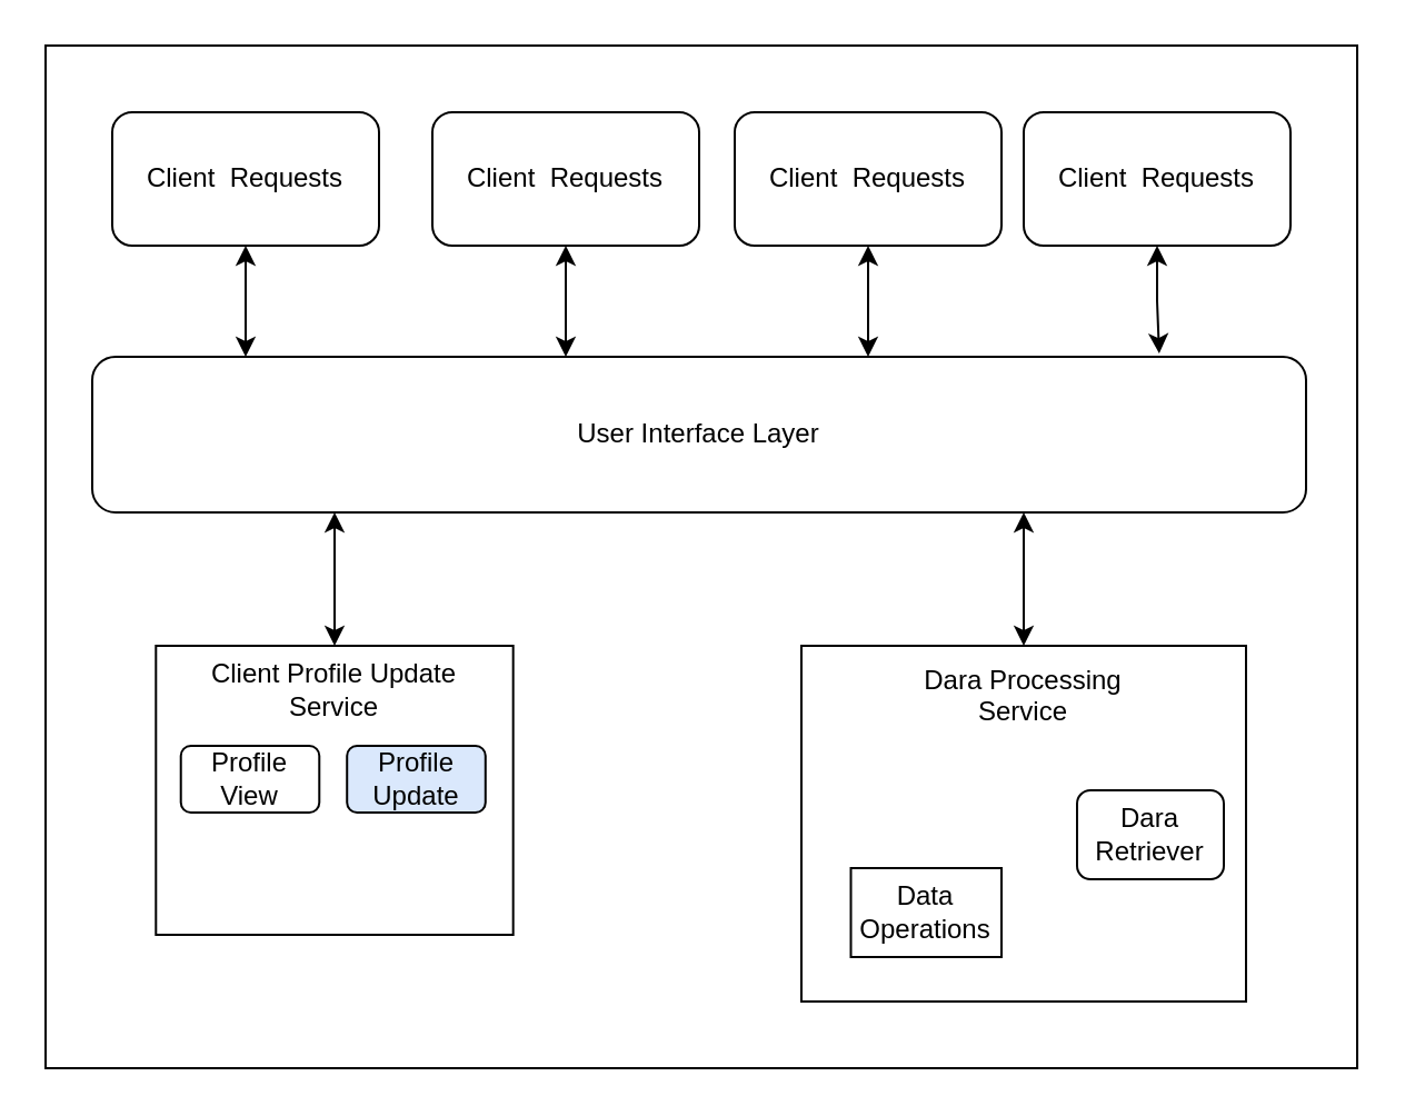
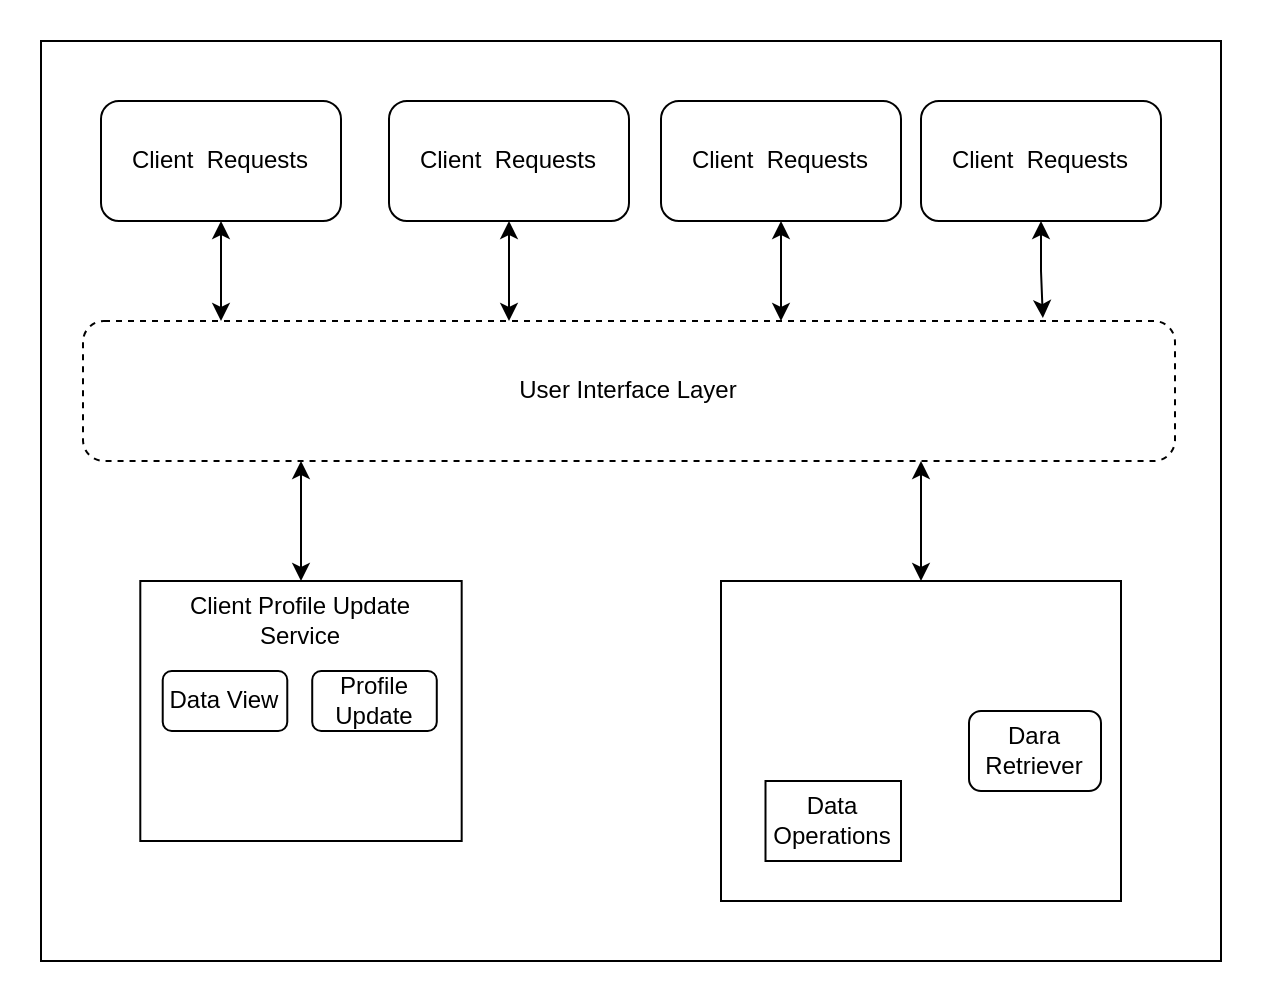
- <mxCell id="5" value="&lt;div&gt;User Interface Layer&lt;/div&gt;" style="rounded=1;whiteSpace=wrap;html=1;" vertex="1" parent="1"><mxGeometry x="41" y="160" width="546" height="70" as="geometry" /></mxCell>
+ <mxCell id="5" value="&lt;div&gt;User Interface Layer&lt;/div&gt;" style="rounded=1;whiteSpace=wrap;html=1;dashed=1;" vertex="1" parent="1"><mxGeometry x="41" y="160" width="546" height="70" as="geometry" /></mxCell>
- <mxCell id="15" value="&#10;&lt;div&gt;Dara Processing &lt;br&gt;&lt;/div&gt;&lt;div&gt;Service&lt;/div&gt;&#10;&#10;" style="text;html=1;strokeColor=none;fillColor=none;align=center;verticalAlign=middle;whiteSpace=wrap;rounded=0;" vertex="1" parent="11"><mxGeometry x="45" y="10" width="110" height="40" as="geometry" /></mxCell>
- <mxCell id="9" value="Profile View" style="rounded=1;whiteSpace=wrap;html=1;" vertex="1" parent="6"><mxGeometry x="20.865" y="45" width="62.284" height="30" as="geometry" /></mxCell>
+ <mxCell id="9" value="Data View" style="rounded=1;whiteSpace=wrap;html=1;" vertex="1" parent="6"><mxGeometry x="20.865" y="45" width="62.284" height="30" as="geometry" /></mxCell>
- <mxCell id="10" value="Profile Update" style="rounded=1;whiteSpace=wrap;html=1;fillColor=#dae8fc;" vertex="1" parent="6"><mxGeometry x="95.606" y="45" width="62.284" height="30" as="geometry" /></mxCell>
+ <mxCell id="10" value="Profile Update" style="rounded=1;whiteSpace=wrap;html=1;" vertex="1" parent="6"><mxGeometry x="95.606" y="45" width="62.284" height="30" as="geometry" /></mxCell>
